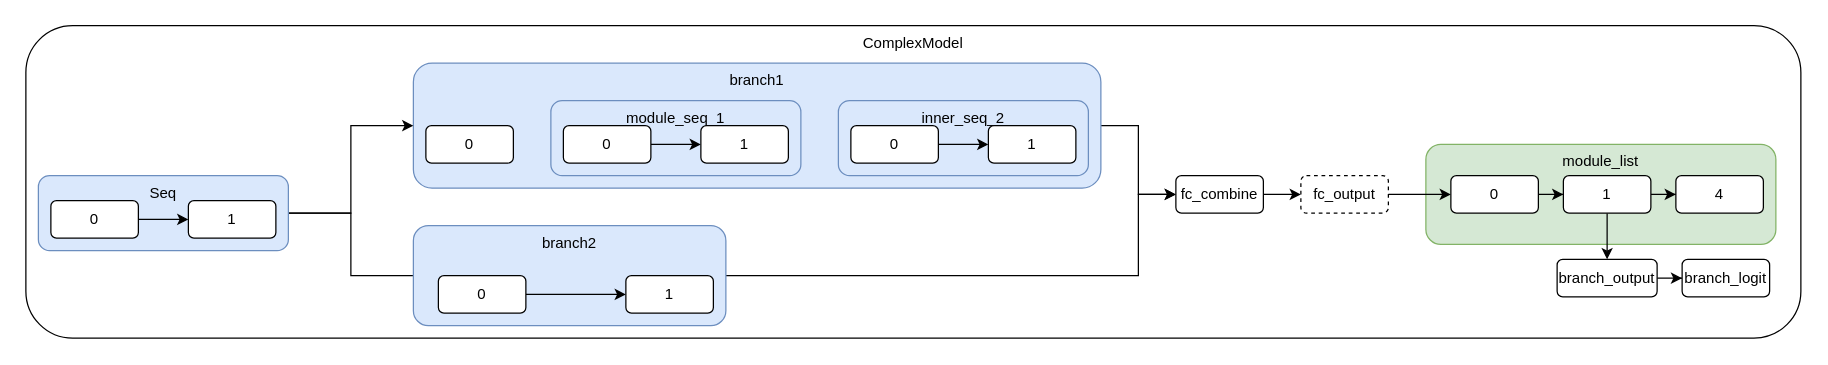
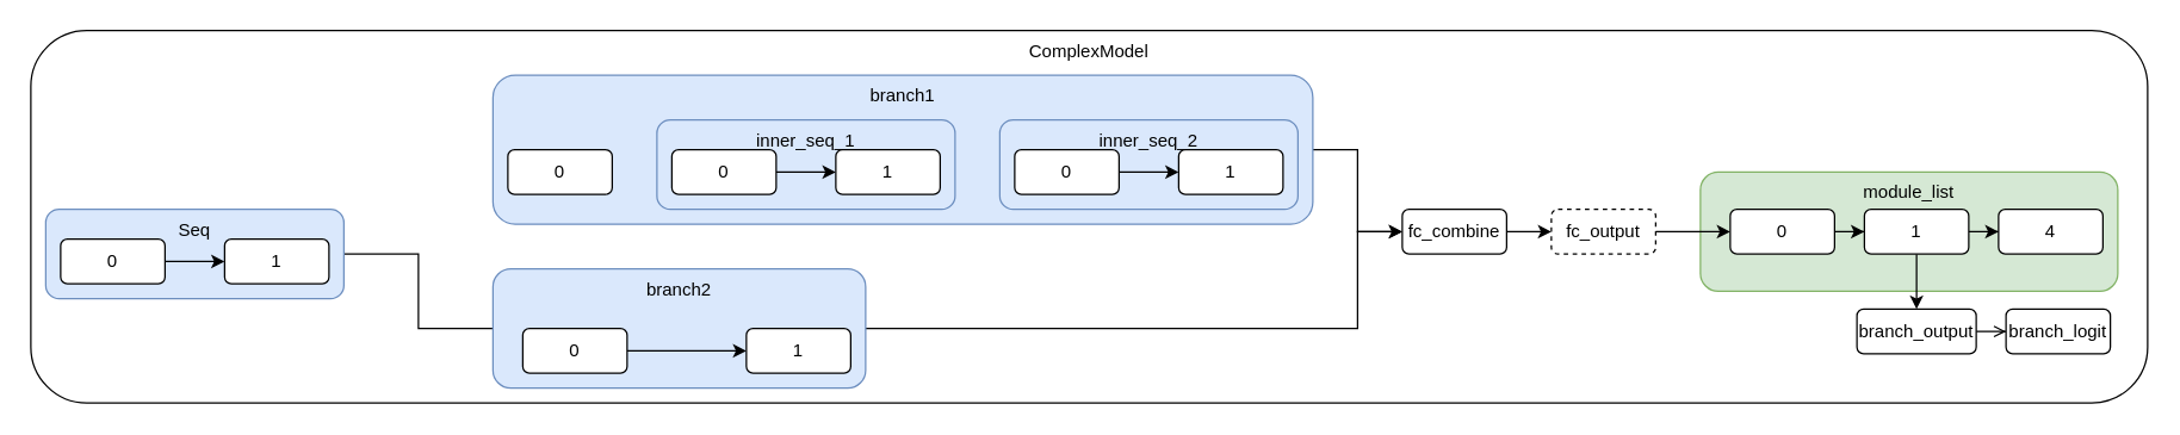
- <mxCell id="11" value="module_seq_1" style="rounded=1;whiteSpace=wrap;html=1;horizontal=1;verticalAlign=top;fillColor=#dae8fc;strokeColor=#6c8ebf;" vertex="1" parent="1"><mxGeometry x="440" y="80" width="200" height="60" as="geometry" /></mxCell>
+ <mxCell id="11" value="inner_seq_1" style="rounded=1;whiteSpace=wrap;html=1;horizontal=1;verticalAlign=top;fillColor=#dae8fc;strokeColor=#6c8ebf;" vertex="1" parent="1"><mxGeometry x="440" y="80" width="200" height="60" as="geometry" /></mxCell>
- <mxCell id="5" style="edgeStyle=orthogonalEdgeStyle;rounded=0;orthogonalLoop=1;jettySize=auto;html=1;entryX=0;entryY=0.5;entryDx=0;entryDy=0;" edge="1" parent="1" source="7" target="4"><mxGeometry relative="1" as="geometry" /></mxCell>
- <mxCell id="36" style="edgeStyle=orthogonalEdgeStyle;rounded=0;orthogonalLoop=1;jettySize=auto;html=1;" edge="1" parent="1" source="37" target="38"><mxGeometry relative="1" as="geometry" /></mxCell>
+ <mxCell id="36" style="edgeStyle=orthogonalEdgeStyle;rounded=0;orthogonalLoop=1;jettySize=auto;html=1;endArrow=open;" edge="1" parent="1" source="37" target="38"><mxGeometry relative="1" as="geometry" /></mxCell>
